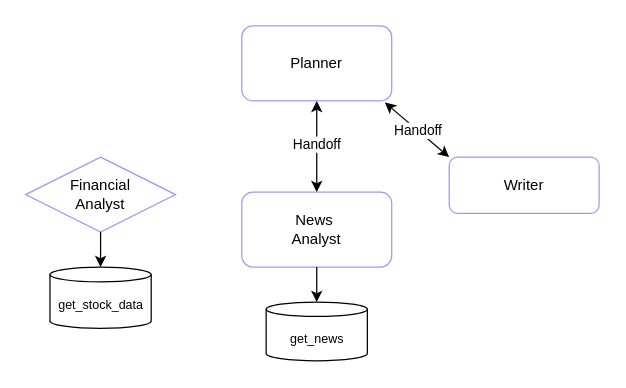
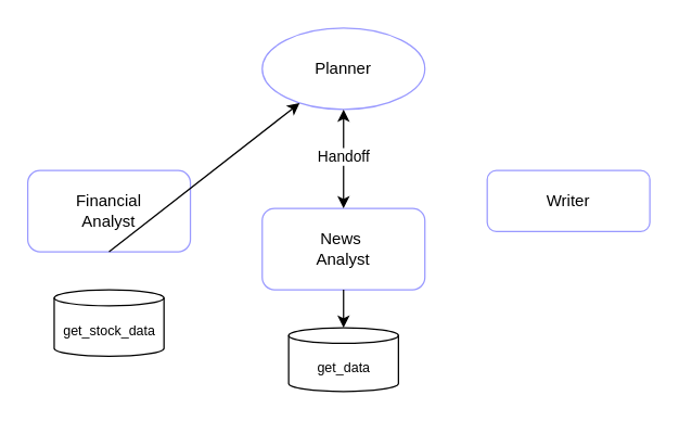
- <mxCell id="2" value="Planner" style="rounded=1;whiteSpace=wrap;html=1;strokeColor=#9999FF;gradientColor=default;fillColor=none;" parent="1" vertex="1"><mxGeometry x="193" y="20" width="120" height="60" as="geometry" /></mxCell>
+ <mxCell id="2" value="Planner" style="ellipse;whiteSpace=wrap;html=1;strokeColor=#9999FF;gradientColor=default;fillColor=none;" parent="1" vertex="1"><mxGeometry x="193" y="20" width="120" height="60" as="geometry" /></mxCell>
- <mxCell id="8" value="" style="endArrow=classic;startArrow=classic;html=1;rounded=0;exitX=0.954;exitY=1.021;exitDx=0;exitDy=0;exitPerimeter=0;entryX=0;entryY=0;entryDx=0;entryDy=0;" parent="1" source="2" target="3" edge="1"><mxGeometry width="50" height="50" relative="1" as="geometry"><mxPoint x="292" y="120" as="sourcePoint" /><mxPoint x="342" y="70" as="targetPoint" /></mxGeometry></mxCell>
- <mxCell id="9" value="Handoff" style="edgeLabel;html=1;align=center;verticalAlign=middle;resizable=0;points=[];" parent="8" vertex="1" connectable="0"><mxGeometry x="-0.008" relative="1" as="geometry"><mxPoint as="offset" /></mxGeometry></mxCell>
- <mxCell id="5" value="&lt;div&gt;Financial&lt;/div&gt;&lt;div&gt;Analyst&lt;/div&gt;" style="rhombus;whiteSpace=wrap;html=1;strokeColor=#9999FF;gradientColor=default;fillColor=none;" parent="1" vertex="1"><mxGeometry x="20" y="125" width="120" height="60" as="geometry" /></mxCell>
+ <mxCell id="5" value="&lt;div&gt;Financial&lt;/div&gt;&lt;div&gt;Analyst&lt;/div&gt;" style="rounded=1;whiteSpace=wrap;html=1;strokeColor=#9999FF;gradientColor=default;fillColor=none;" parent="1" vertex="1"><mxGeometry x="20" y="125" width="120" height="60" as="geometry" /></mxCell>
- <mxCell id="12" value="" style="endArrow=classic;html=1;rounded=0;exitX=0.5;exitY=1;exitDx=0;exitDy=0;entryX=0.5;entryY=0;entryDx=0;entryDy=0;entryPerimeter=0;" parent="1" source="5" target="10" edge="1"><mxGeometry width="50" height="50" relative="1" as="geometry"><mxPoint x="433" y="190" as="sourcePoint" /><mxPoint x="483" y="140" as="targetPoint" /></mxGeometry></mxCell>
+ <mxCell id="12" value="" style="endArrow=classic;html=1;rounded=0;exitX=0.5;exitY=1;exitDx=0;exitDy=0;" parent="1" source="5" target="2" edge="1"><mxGeometry width="50" height="50" relative="1" as="geometry"><mxPoint x="433" y="190" as="sourcePoint" /><mxPoint x="483" y="140" as="targetPoint" /></mxGeometry></mxCell>
- <mxCell id="11" value="&lt;font style=&quot;font-size: 10px;&quot;&gt;get_news&lt;/font&gt;" style="shape=cylinder3;whiteSpace=wrap;html=1;boundedLbl=1;backgroundOutline=1;size=5.759;" parent="1" vertex="1"><mxGeometry x="212.5" y="241" width="81" height="47" as="geometry" /></mxCell>
+ <mxCell id="11" value="&lt;font style=&quot;font-size: 10px;&quot;&gt;get_data&lt;/font&gt;" style="shape=cylinder3;whiteSpace=wrap;html=1;boundedLbl=1;backgroundOutline=1;size=5.759;" parent="1" vertex="1"><mxGeometry x="212.5" y="241" width="81" height="47" as="geometry" /></mxCell>
